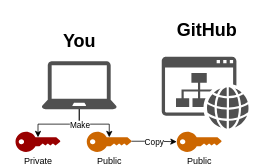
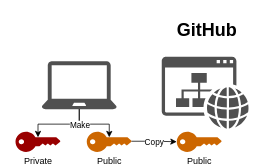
- <mxCell id="8" value="You" style="text;strokeColor=none;fillColor=none;html=1;fontSize=24;fontStyle=1;verticalAlign=middle;align=center;" vertex="1" parent="1"><mxGeometry x="65" y="35" width="80" height="40" as="geometry" /></mxCell>
